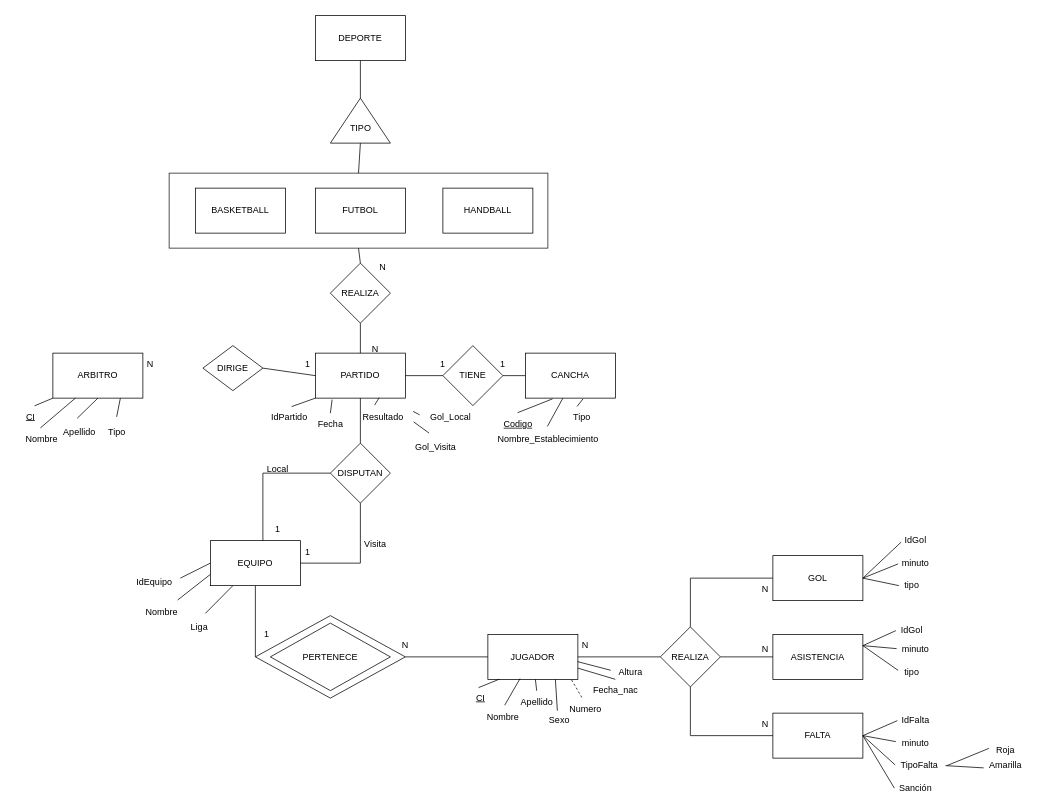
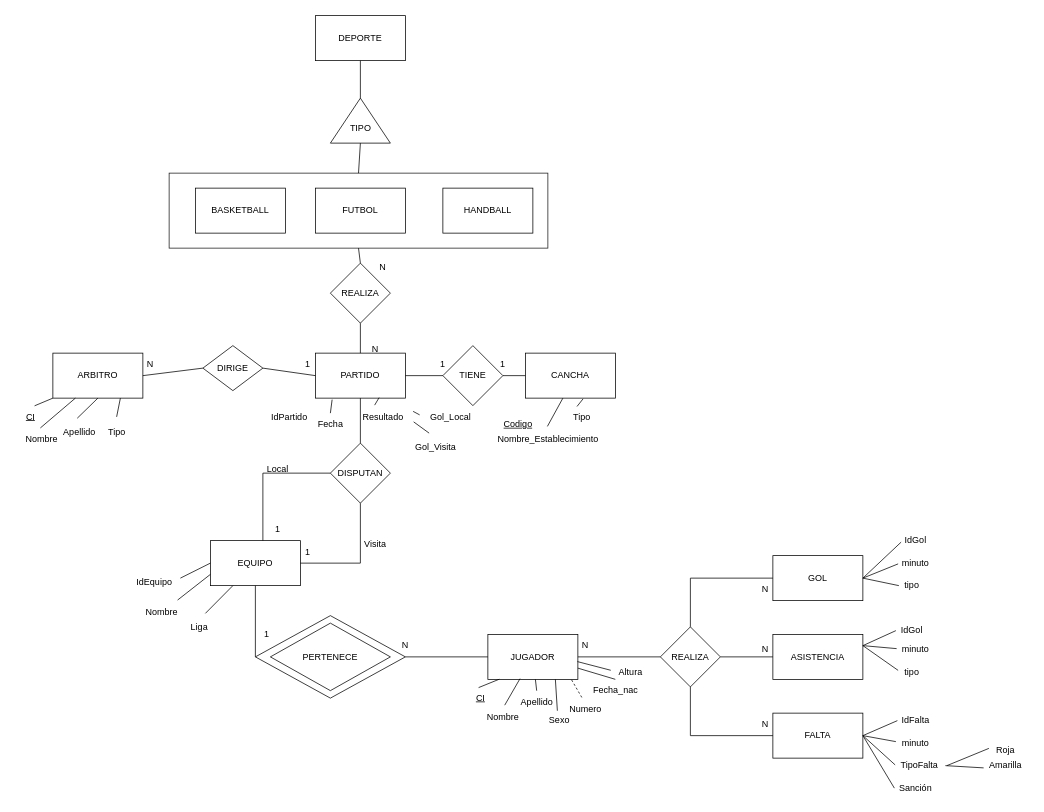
+ <mxCell id="65" value="" style="endArrow=none;html=1;rounded=0;entryX=1;entryY=0.5;entryDx=0;entryDy=0;exitX=0;exitY=0.5;exitDx=0;exitDy=0;" parent="1" source="64" target="63" edge="1"><mxGeometry width="50" height="50" relative="1" as="geometry"><mxPoint x="300" y="470" as="sourcePoint" /><mxPoint x="350" y="420" as="targetPoint" /></mxGeometry></mxCell>
- <mxCell id="126" value="" style="endArrow=none;html=1;rounded=0;entryX=0;entryY=1;entryDx=0;entryDy=0;exitX=0.548;exitY=0.044;exitDx=0;exitDy=0;exitPerimeter=0;" edge="1" parent="1" source="119" target="10"><mxGeometry width="50" height="50" relative="1" as="geometry"><mxPoint x="520" y="610" as="sourcePoint" /><mxPoint x="570" y="560" as="targetPoint" /></mxGeometry></mxCell>
- <mxCell id="89" value="" style="endArrow=none;html=1;rounded=0;entryX=0.302;entryY=1.016;entryDx=0;entryDy=0;entryPerimeter=0;exitX=0.495;exitY=-0.02;exitDx=0;exitDy=0;exitPerimeter=0;" edge="1" parent="1" source="90" target="59"><mxGeometry width="50" height="50" relative="1" as="geometry"><mxPoint x="736" y="550" as="sourcePoint" /><mxPoint x="880" y="570" as="targetPoint" /></mxGeometry></mxCell>
